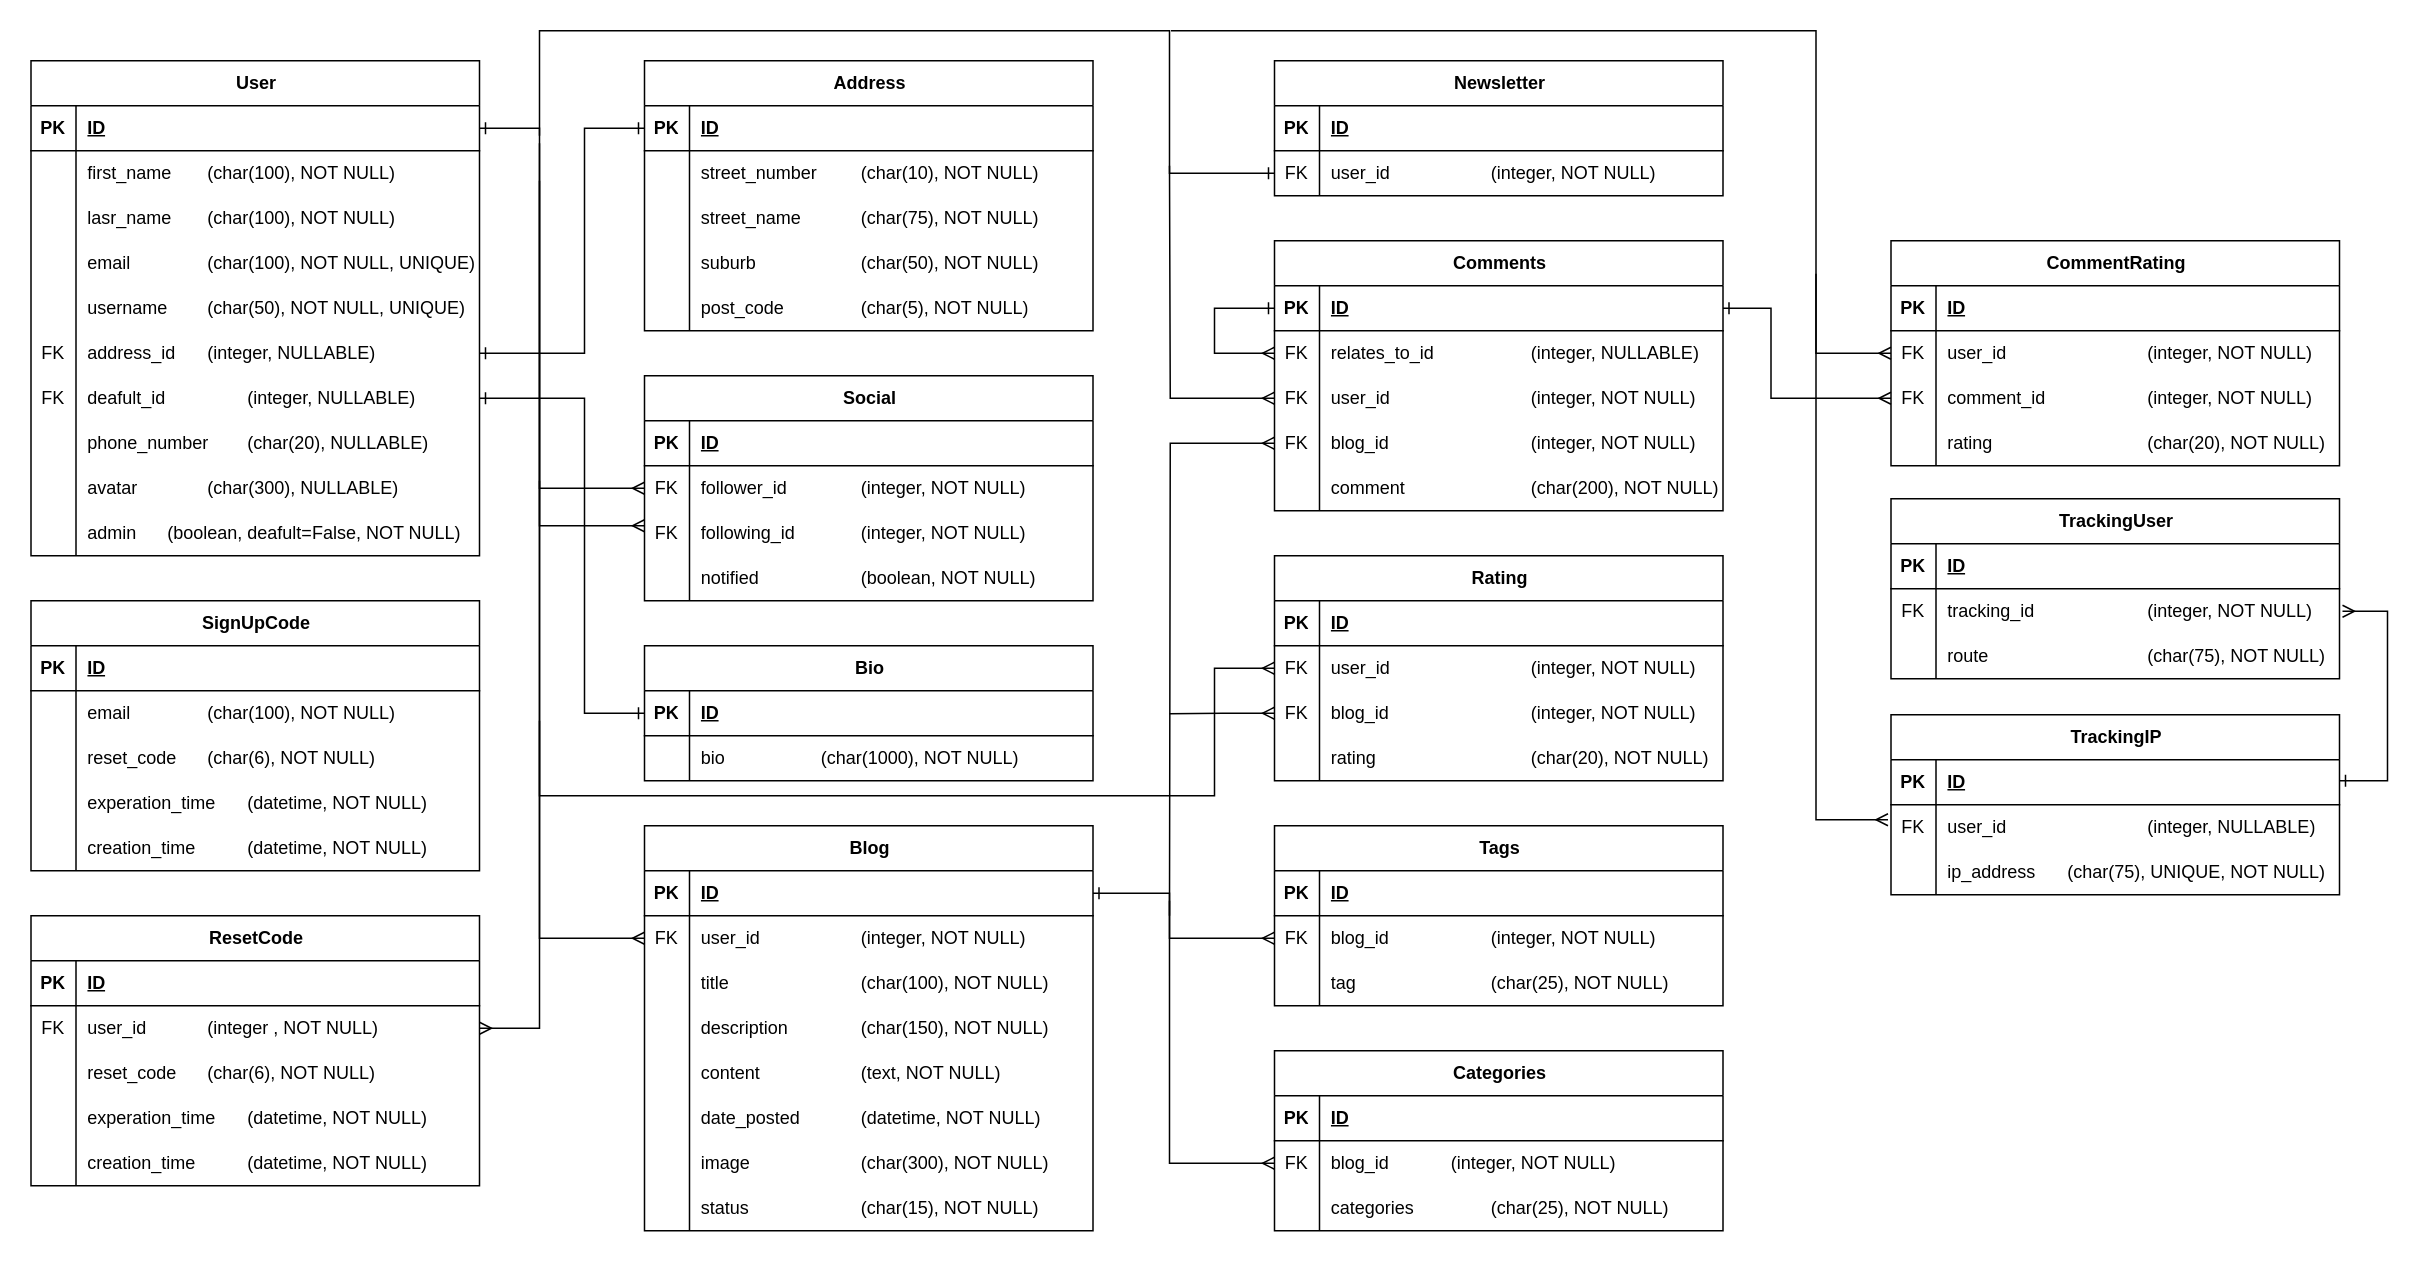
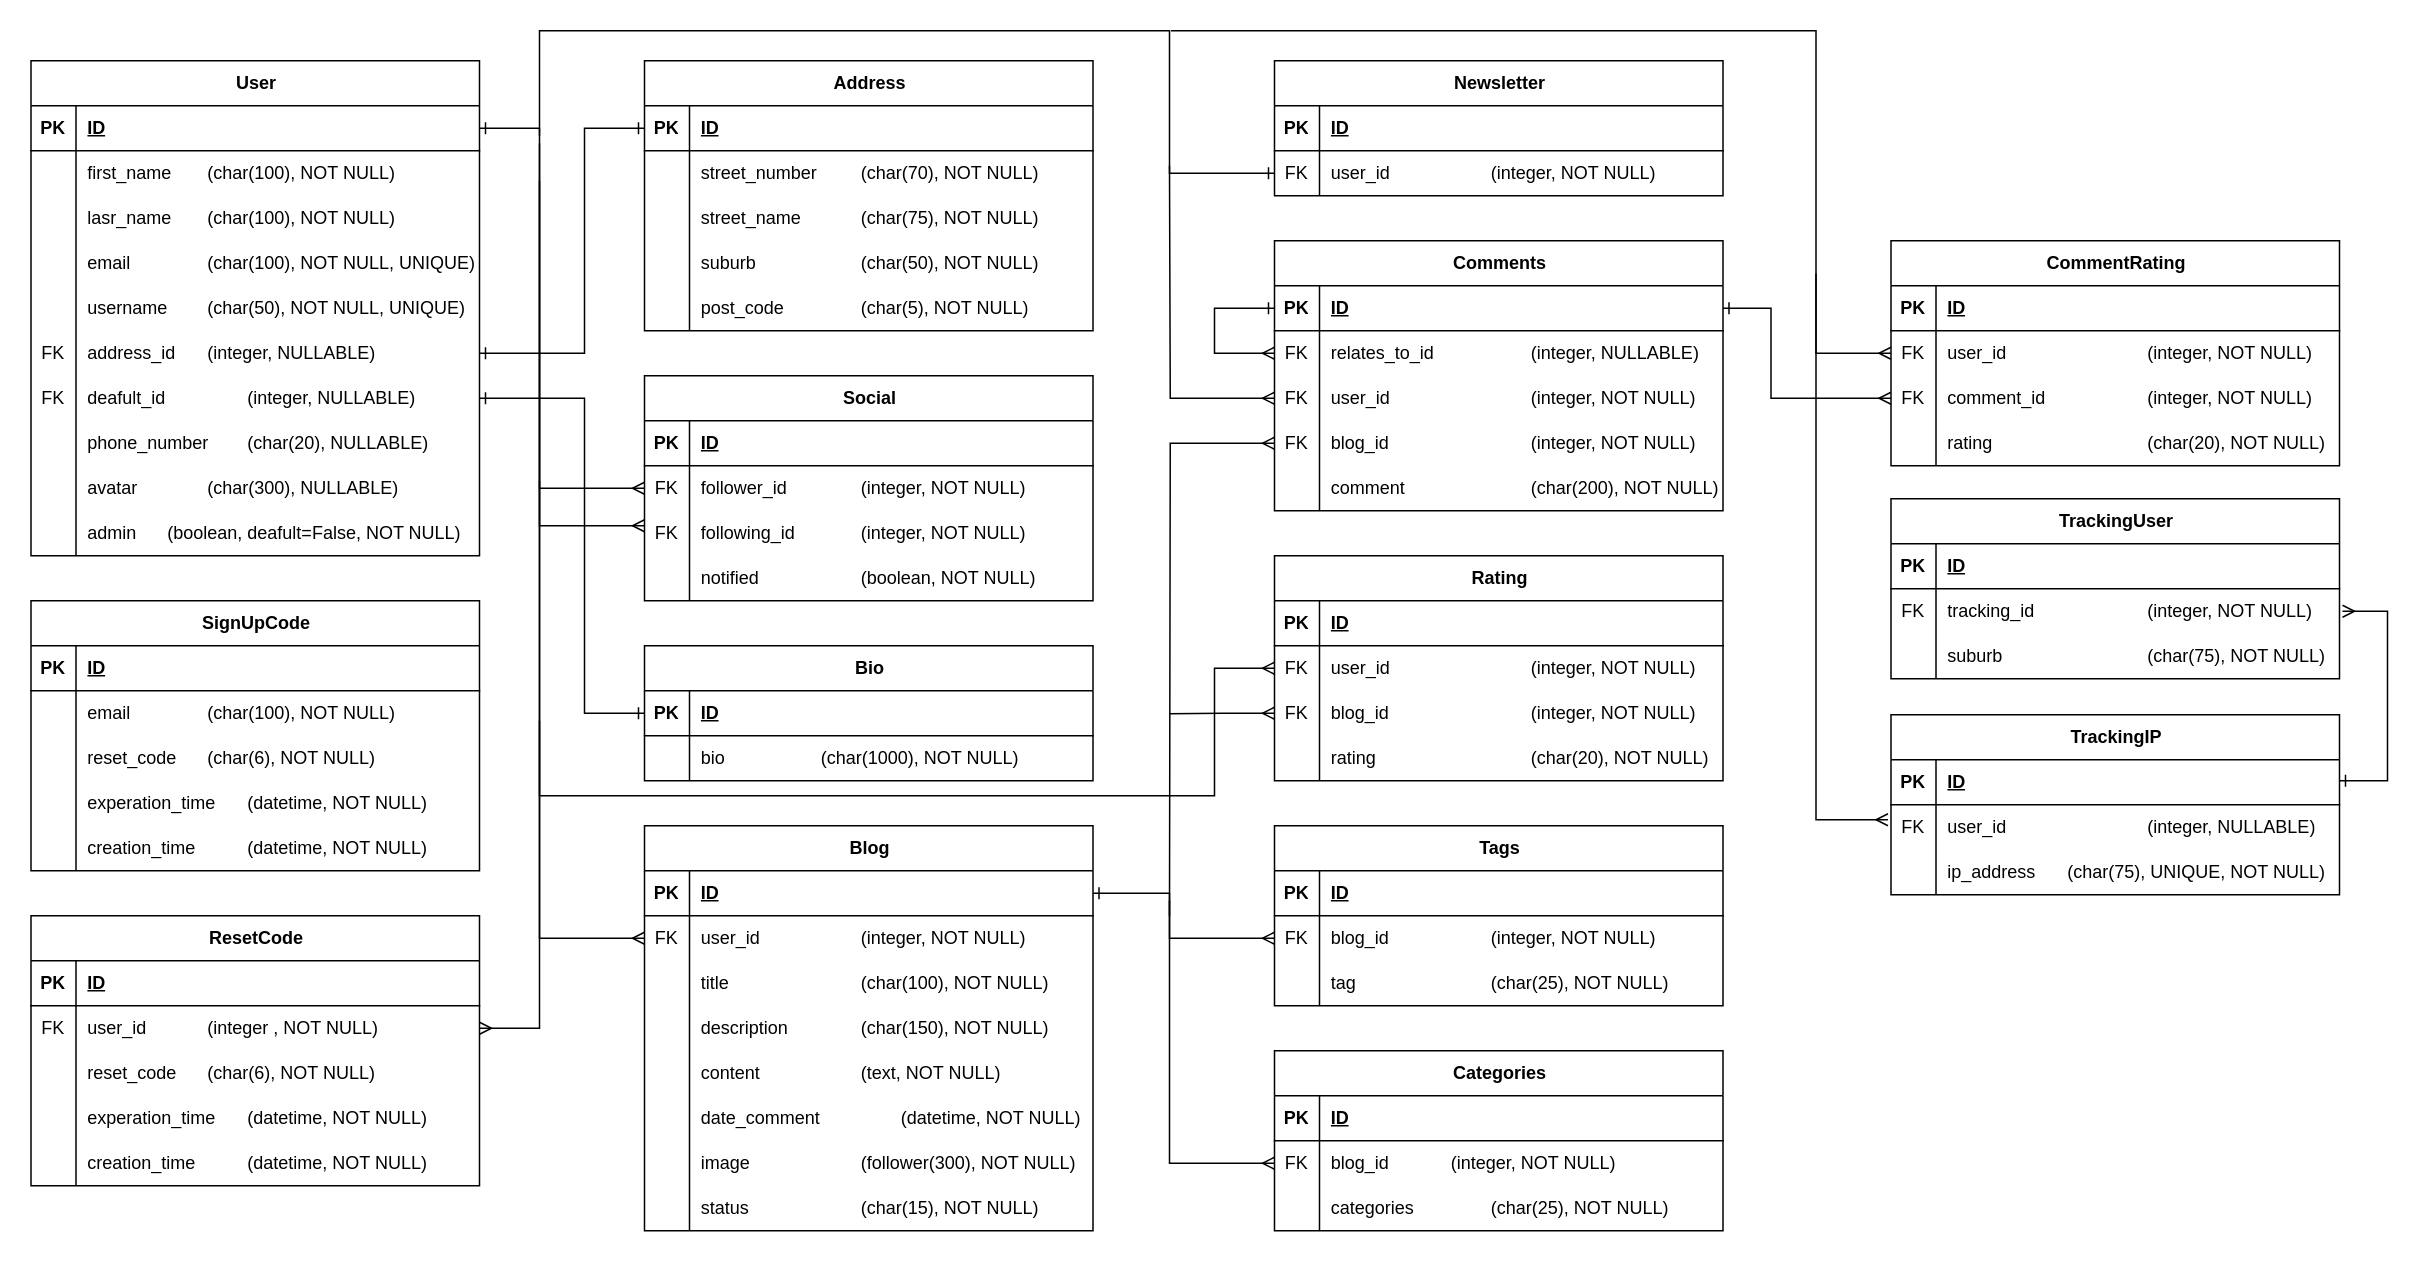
- <mxCell id="72" value="street_number&lt;span style=&quot;white-space: pre;&quot;&gt;&#09;&lt;/span&gt;&lt;span style=&quot;white-space: pre;&quot;&gt;&#09;&lt;/span&gt;(char(10), NOT NULL)" style="shape=partialRectangle;connectable=0;fillColor=none;top=0;left=0;bottom=0;right=0;align=left;spacingLeft=6;overflow=hidden;whiteSpace=wrap;html=1;" vertex="1" parent="70"><mxGeometry x="30" width="269" height="30" as="geometry"><mxRectangle width="269" height="30" as="alternateBounds" /></mxGeometry></mxCell>
+ <mxCell id="72" value="street_number&lt;span style=&quot;white-space: pre;&quot;&gt;&#09;&lt;/span&gt;&lt;span style=&quot;white-space: pre;&quot;&gt;&#09;&lt;/span&gt;(char(70), NOT NULL)" style="shape=partialRectangle;connectable=0;fillColor=none;top=0;left=0;bottom=0;right=0;align=left;spacingLeft=6;overflow=hidden;whiteSpace=wrap;html=1;" vertex="1" parent="70"><mxGeometry x="30" width="269" height="30" as="geometry"><mxRectangle width="269" height="30" as="alternateBounds" /></mxGeometry></mxCell>
- <mxCell id="220" value="route&lt;span style=&quot;white-space: pre;&quot;&gt;&#09;&lt;/span&gt;&lt;span style=&quot;white-space: pre;&quot;&gt;&#09;&lt;/span&gt;&lt;span style=&quot;white-space: pre;&quot;&gt;&#09;&lt;span style=&quot;white-space: pre;&quot;&gt;&#09;&lt;/span&gt;&lt;/span&gt;(char(75), NOT NULL)" style="shape=partialRectangle;connectable=0;fillColor=none;top=0;left=0;bottom=0;right=0;align=left;spacingLeft=6;overflow=hidden;whiteSpace=wrap;html=1;" vertex="1" parent="218"><mxGeometry x="30" width="269" height="30" as="geometry"><mxRectangle width="269" height="30" as="alternateBounds" /></mxGeometry></mxCell>
+ <mxCell id="220" value="suburb&lt;span style=&quot;white-space: pre;&quot;&gt;&#09;&lt;/span&gt;&lt;span style=&quot;white-space: pre;&quot;&gt;&#09;&lt;/span&gt;&lt;span style=&quot;white-space: pre;&quot;&gt;&#09;&lt;span style=&quot;white-space: pre;&quot;&gt;&#09;&lt;/span&gt;&lt;/span&gt;(char(75), NOT NULL)" style="shape=partialRectangle;connectable=0;fillColor=none;top=0;left=0;bottom=0;right=0;align=left;spacingLeft=6;overflow=hidden;whiteSpace=wrap;html=1;" vertex="1" parent="218"><mxGeometry x="30" width="269" height="30" as="geometry"><mxRectangle width="269" height="30" as="alternateBounds" /></mxGeometry></mxCell>
- <mxCell id="124" value="date_posted&lt;span style=&quot;white-space: pre;&quot;&gt;&#09;&lt;/span&gt;&lt;span style=&quot;white-space: pre;&quot;&gt;&#09;&lt;/span&gt;(datetime, NOT NULL)" style="shape=partialRectangle;connectable=0;fillColor=none;top=0;left=0;bottom=0;right=0;align=left;spacingLeft=6;overflow=hidden;whiteSpace=wrap;html=1;" vertex="1" parent="122"><mxGeometry x="30" width="269" height="30" as="geometry"><mxRectangle width="269" height="30" as="alternateBounds" /></mxGeometry></mxCell>
+ <mxCell id="124" value="date_comment&lt;span style=&quot;white-space: pre;&quot;&gt;&#09;&lt;/span&gt;&lt;span style=&quot;white-space: pre;&quot;&gt;&#09;&lt;/span&gt;(datetime, NOT NULL)" style="shape=partialRectangle;connectable=0;fillColor=none;top=0;left=0;bottom=0;right=0;align=left;spacingLeft=6;overflow=hidden;whiteSpace=wrap;html=1;" vertex="1" parent="122"><mxGeometry x="30" width="269" height="30" as="geometry"><mxRectangle width="269" height="30" as="alternateBounds" /></mxGeometry></mxCell>
- <mxCell id="127" value="image&lt;span style=&quot;white-space: pre;&quot;&gt;&#09;&lt;/span&gt;&lt;span style=&quot;white-space: pre;&quot;&gt;&#09;&lt;/span&gt;&lt;span style=&quot;white-space: pre;&quot;&gt;&#09;&lt;/span&gt;(char(300), NOT NULL)" style="shape=partialRectangle;connectable=0;fillColor=none;top=0;left=0;bottom=0;right=0;align=left;spacingLeft=6;overflow=hidden;whiteSpace=wrap;html=1;" vertex="1" parent="125"><mxGeometry x="30" width="269" height="30" as="geometry"><mxRectangle width="269" height="30" as="alternateBounds" /></mxGeometry></mxCell>
+ <mxCell id="127" value="image&lt;span style=&quot;white-space: pre;&quot;&gt;&#09;&lt;/span&gt;&lt;span style=&quot;white-space: pre;&quot;&gt;&#09;&lt;/span&gt;&lt;span style=&quot;white-space: pre;&quot;&gt;&#09;&lt;/span&gt;(follower(300), NOT NULL)" style="shape=partialRectangle;connectable=0;fillColor=none;top=0;left=0;bottom=0;right=0;align=left;spacingLeft=6;overflow=hidden;whiteSpace=wrap;html=1;" vertex="1" parent="125"><mxGeometry x="30" width="269" height="30" as="geometry"><mxRectangle width="269" height="30" as="alternateBounds" /></mxGeometry></mxCell>
